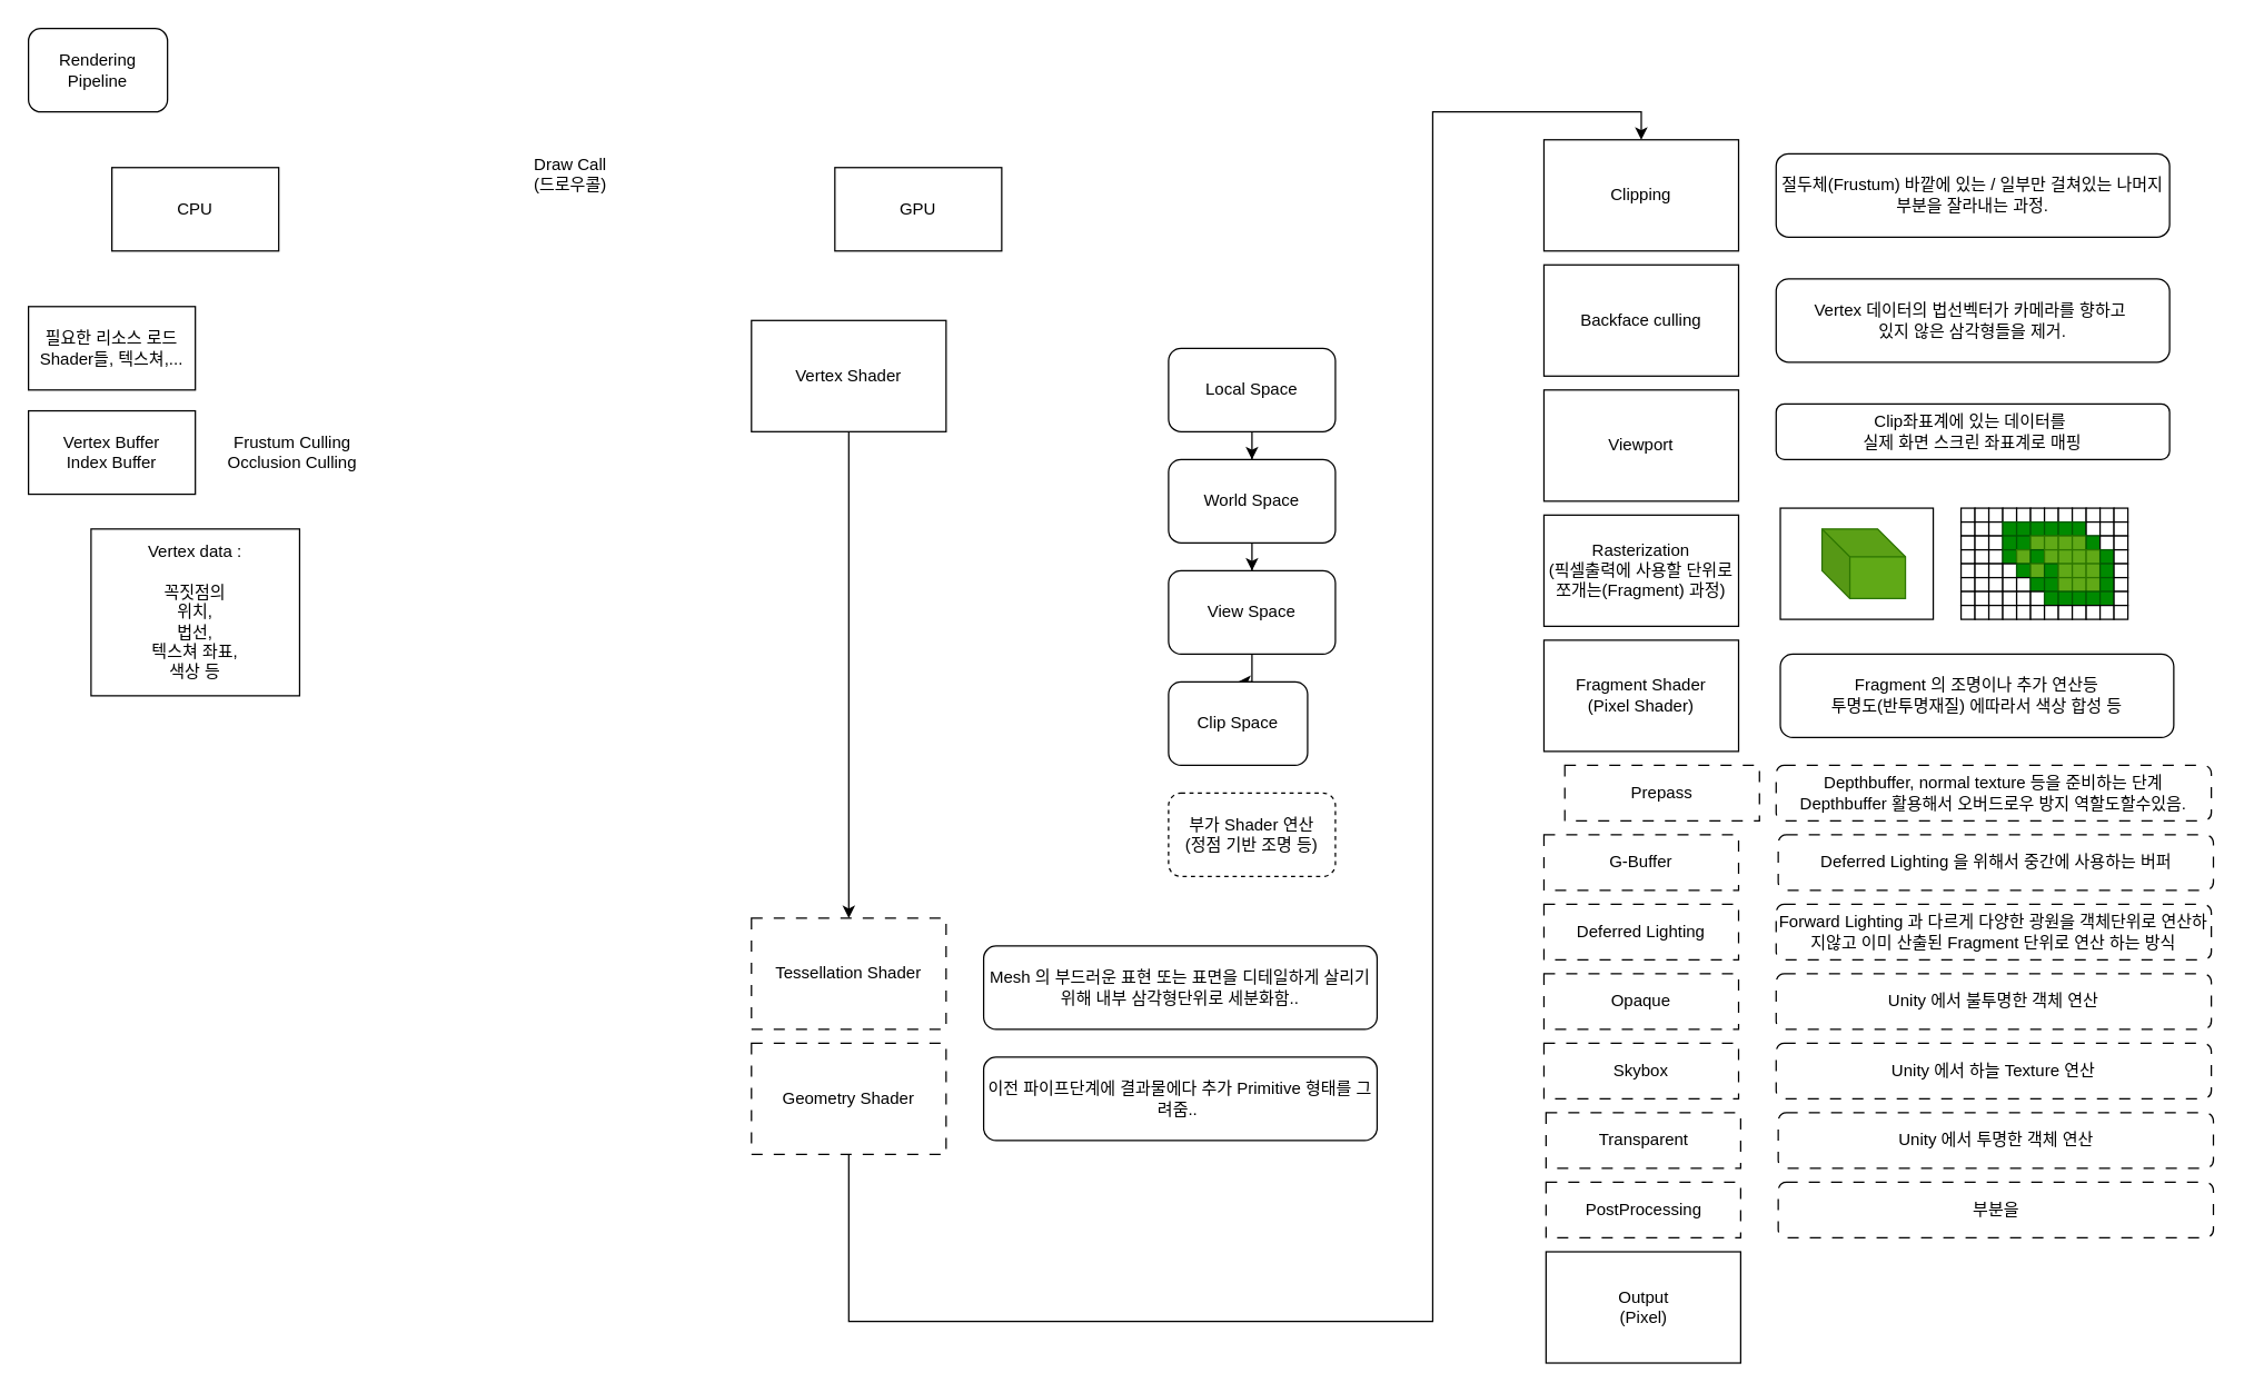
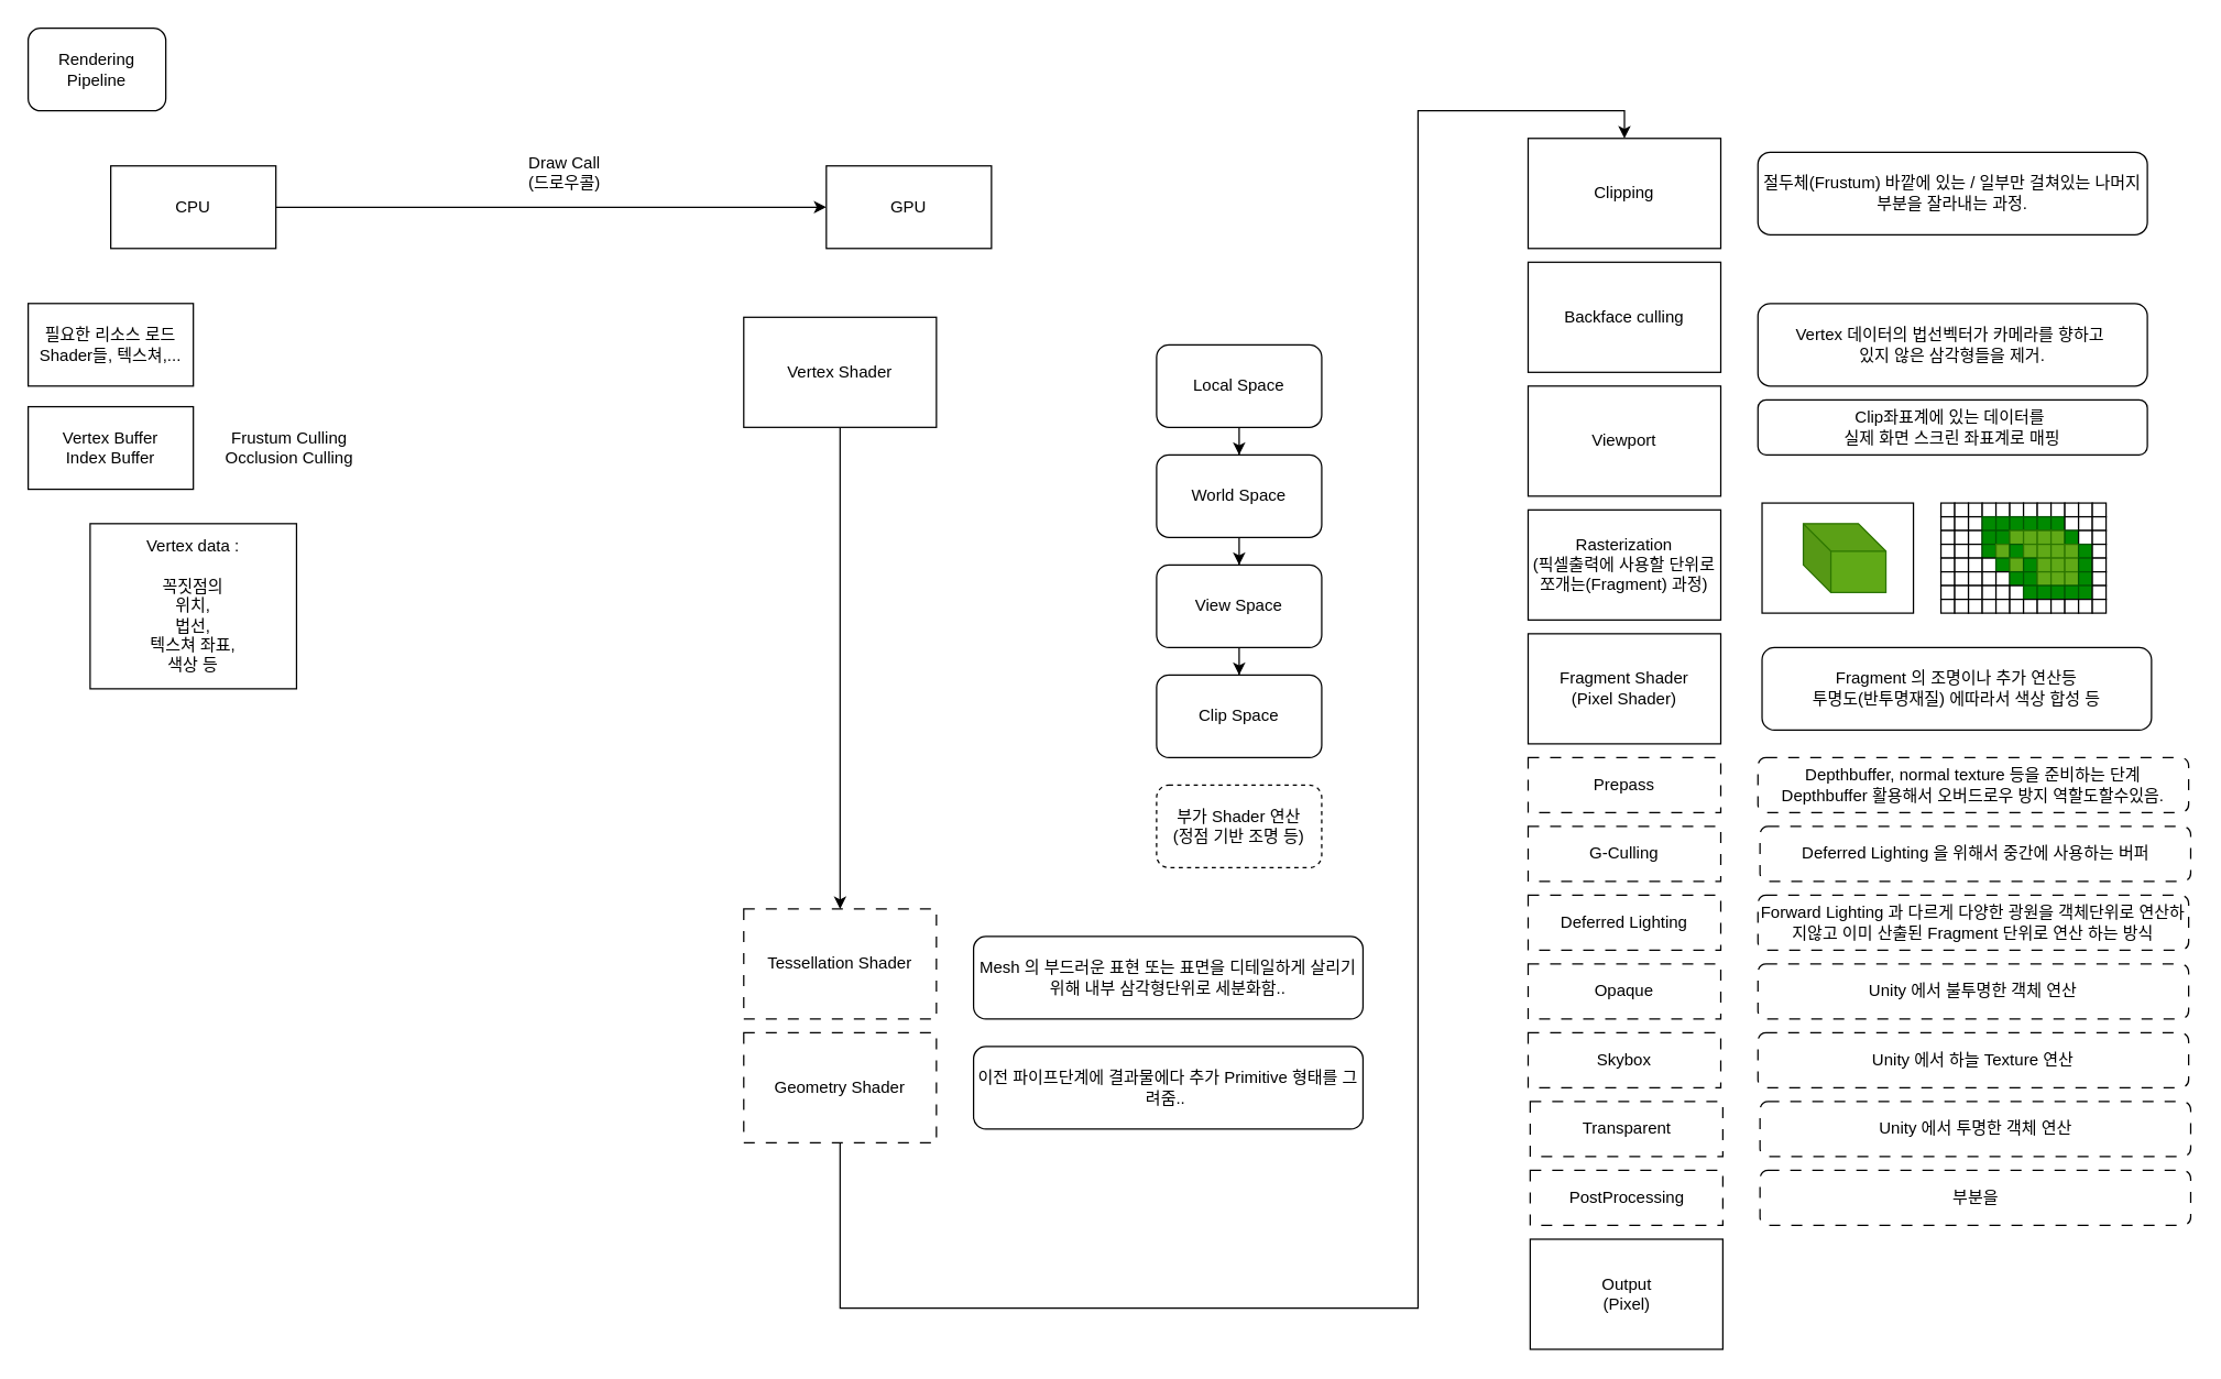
+ <mxCell id="4" style="edgeStyle=orthogonalEdgeStyle;rounded=0;orthogonalLoop=1;jettySize=auto;html=1;entryX=0;entryY=0.5;entryDx=0;entryDy=0;" parent="1" source="5" target="6" edge="1"><mxGeometry relative="1" as="geometry" /></mxCell>
- <mxCell id="30" value="Vertex 데이터의 법선벡터가 카메라를 향하고&amp;nbsp;&lt;div&gt;있지 않은 삼각형들을 제거.&lt;/div&gt;" style="rounded=1;whiteSpace=wrap;html=1;" parent="1" vertex="1"><mxGeometry x="1277" y="200" width="283" height="60" as="geometry" /></mxCell>
+ <mxCell id="30" value="Vertex 데이터의 법선벡터가 카메라를 향하고&amp;nbsp;&lt;div&gt;있지 않은 삼각형들을 제거.&lt;/div&gt;" style="rounded=1;whiteSpace=wrap;html=1;" parent="1" vertex="1"><mxGeometry x="1277" y="220" width="283" height="60" as="geometry" /></mxCell>
- <mxCell id="20" value="Clip Space" style="rounded=1;whiteSpace=wrap;html=1;" parent="1" vertex="1"><mxGeometry x="840" y="490" width="100" height="60" as="geometry" /></mxCell>
+ <mxCell id="20" value="Clip Space" style="rounded=1;whiteSpace=wrap;html=1;" parent="1" vertex="1"><mxGeometry x="840" y="490" width="120" height="60" as="geometry" /></mxCell>
- <mxCell id="134" value="Prepass" style="rounded=0;whiteSpace=wrap;html=1;dashed=1;dashPattern=8 8;" parent="1" vertex="1"><mxGeometry x="1125" y="550" width="140" height="40" as="geometry" /></mxCell>
+ <mxCell id="134" value="Prepass" style="rounded=0;whiteSpace=wrap;html=1;dashed=1;dashPattern=8 8;" parent="1" vertex="1"><mxGeometry x="1110" y="550" width="140" height="40" as="geometry" /></mxCell>
- <mxCell id="136" value="G-Buffer" style="rounded=0;whiteSpace=wrap;html=1;dashed=1;dashPattern=8 8;" parent="1" vertex="1"><mxGeometry x="1110" y="600" width="140" height="40" as="geometry" /></mxCell>
+ <mxCell id="136" value="G-Culling" style="rounded=0;whiteSpace=wrap;html=1;dashed=1;dashPattern=8 8;" parent="1" vertex="1"><mxGeometry x="1110" y="600" width="140" height="40" as="geometry" /></mxCell>
